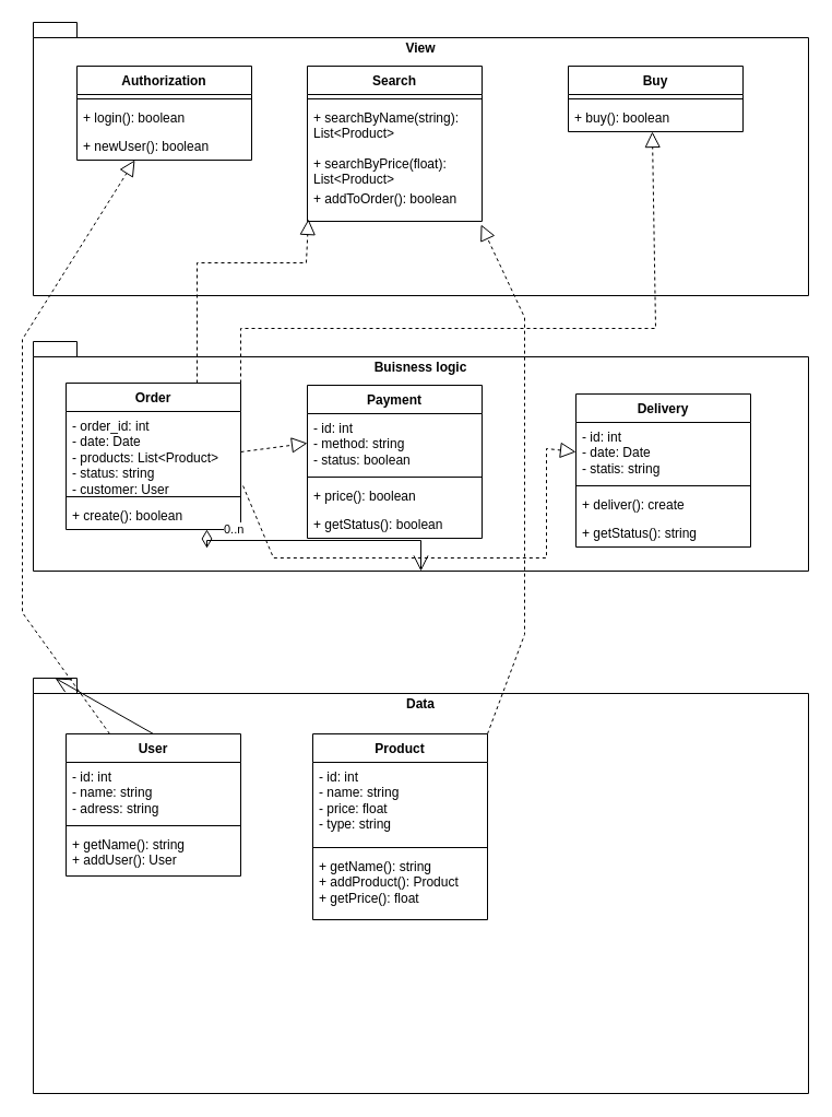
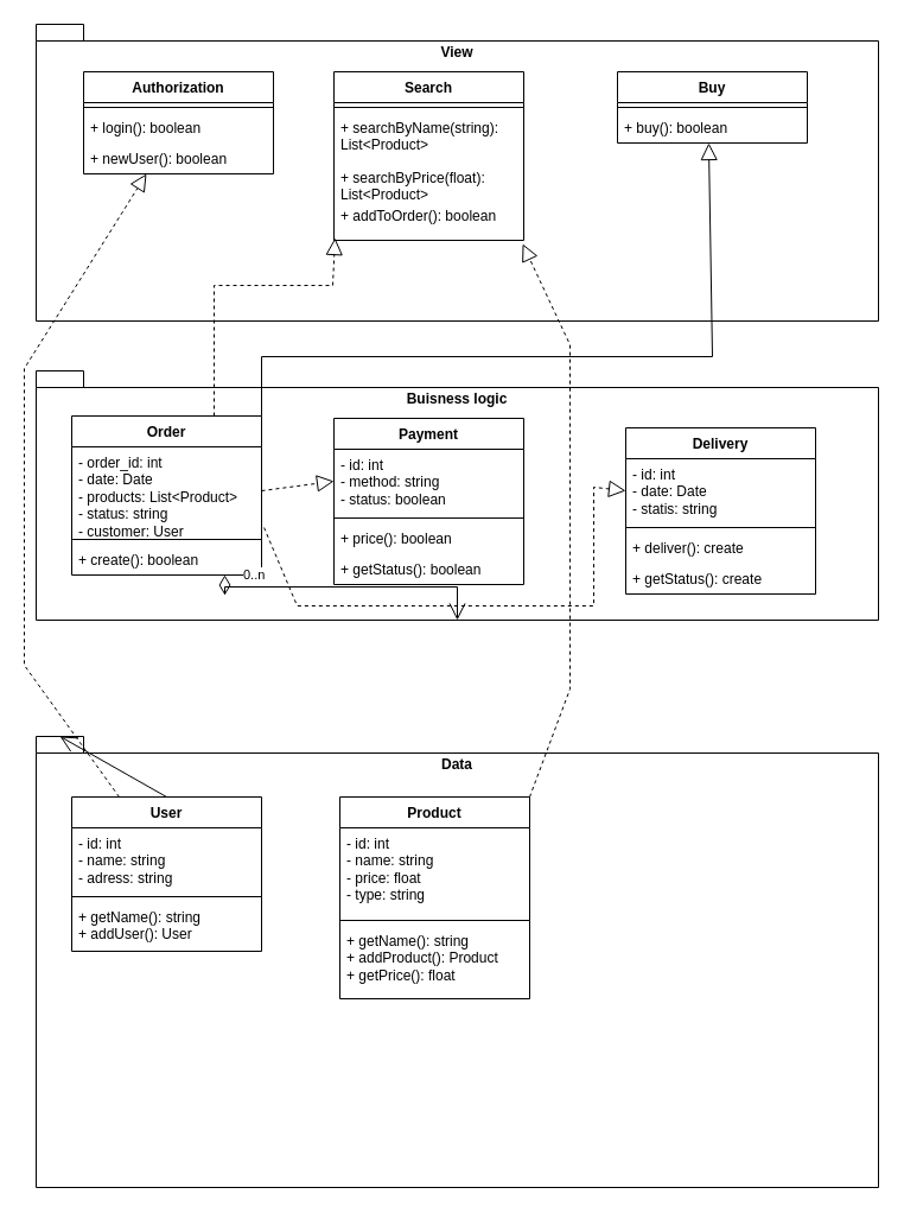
- <mxCell id="43" value="" style="endArrow=block;dashed=1;endFill=0;endSize=12;html=1;rounded=0;exitX=1;exitY=0;exitDx=0;exitDy=0;entryX=0.481;entryY=1;entryDx=0;entryDy=0;entryPerimeter=0;" edge="1" parent="1" source="16" target="14"><mxGeometry width="160" relative="1" as="geometry"><mxPoint x="440" y="370" as="sourcePoint" /><mxPoint x="600" y="370" as="targetPoint" /><Array as="points"><mxPoint x="220" y="300" /><mxPoint x="600" y="300" /></Array></mxGeometry></mxCell>
+ <mxCell id="43" value="" style="endArrow=block;dashed=0;endFill=0;endSize=12;html=1;rounded=0;exitX=1;exitY=0;exitDx=0;exitDy=0;entryX=0.481;entryY=1;entryDx=0;entryDy=0;entryPerimeter=0;" edge="1" parent="1" source="16" target="14"><mxGeometry width="160" relative="1" as="geometry"><mxPoint x="440" y="370" as="sourcePoint" /><mxPoint x="600" y="370" as="targetPoint" /><Array as="points"><mxPoint x="220" y="300" /><mxPoint x="600" y="300" /></Array></mxGeometry></mxCell>
- <mxCell id="29" value="+ getStatus(): string" style="text;strokeColor=none;fillColor=none;align=left;verticalAlign=top;spacingLeft=4;spacingRight=4;overflow=hidden;rotatable=0;points=[[0,0.5],[1,0.5]];portConstraint=eastwest;whiteSpace=wrap;html=1;" vertex="1" parent="25"><mxGeometry y="114" width="160" height="26" as="geometry" /></mxCell>
+ <mxCell id="29" value="+ getStatus(): create" style="text;strokeColor=none;fillColor=none;align=left;verticalAlign=top;spacingLeft=4;spacingRight=4;overflow=hidden;rotatable=0;points=[[0,0.5],[1,0.5]];portConstraint=eastwest;whiteSpace=wrap;html=1;" vertex="1" parent="25"><mxGeometry y="114" width="160" height="26" as="geometry" /></mxCell>
